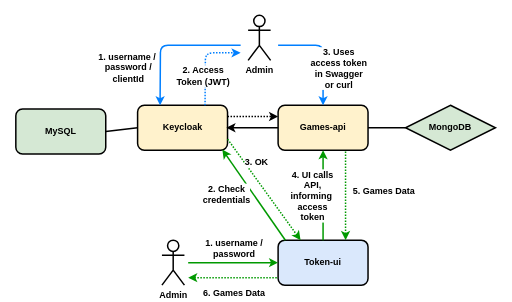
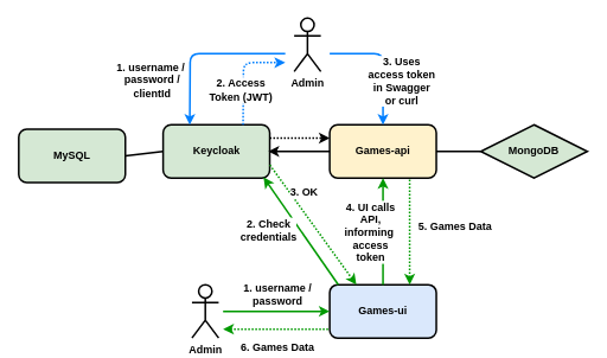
- <mxCell id="2" value="Keycloak" style="rounded=1;whiteSpace=wrap;html=1;strokeWidth=2;fontStyle=1;fillColor=#fff2cc;strokeColor=#000000;" parent="1" vertex="1"><mxGeometry x="182.5" y="140" width="120" height="60" as="geometry" /></mxCell>
+ <mxCell id="2" value="Keycloak" style="rounded=1;whiteSpace=wrap;html=1;strokeWidth=2;fontStyle=1;fillColor=#d5e8d4;strokeColor=#000000;" parent="1" vertex="1"><mxGeometry x="182.5" y="140" width="120" height="60" as="geometry" /></mxCell>
- <mxCell id="3" value="Token-ui" style="rounded=1;whiteSpace=wrap;html=1;strokeWidth=2;fontStyle=1;fillColor=#dae8fc;strokeColor=#000000;" parent="1" vertex="1"><mxGeometry x="370" y="320" width="120" height="60" as="geometry" /></mxCell>
+ <mxCell id="3" value="Games-ui" style="rounded=1;whiteSpace=wrap;html=1;strokeWidth=2;fontStyle=1;fillColor=#dae8fc;strokeColor=#000000;" parent="1" vertex="1"><mxGeometry x="370" y="320" width="120" height="60" as="geometry" /></mxCell>
